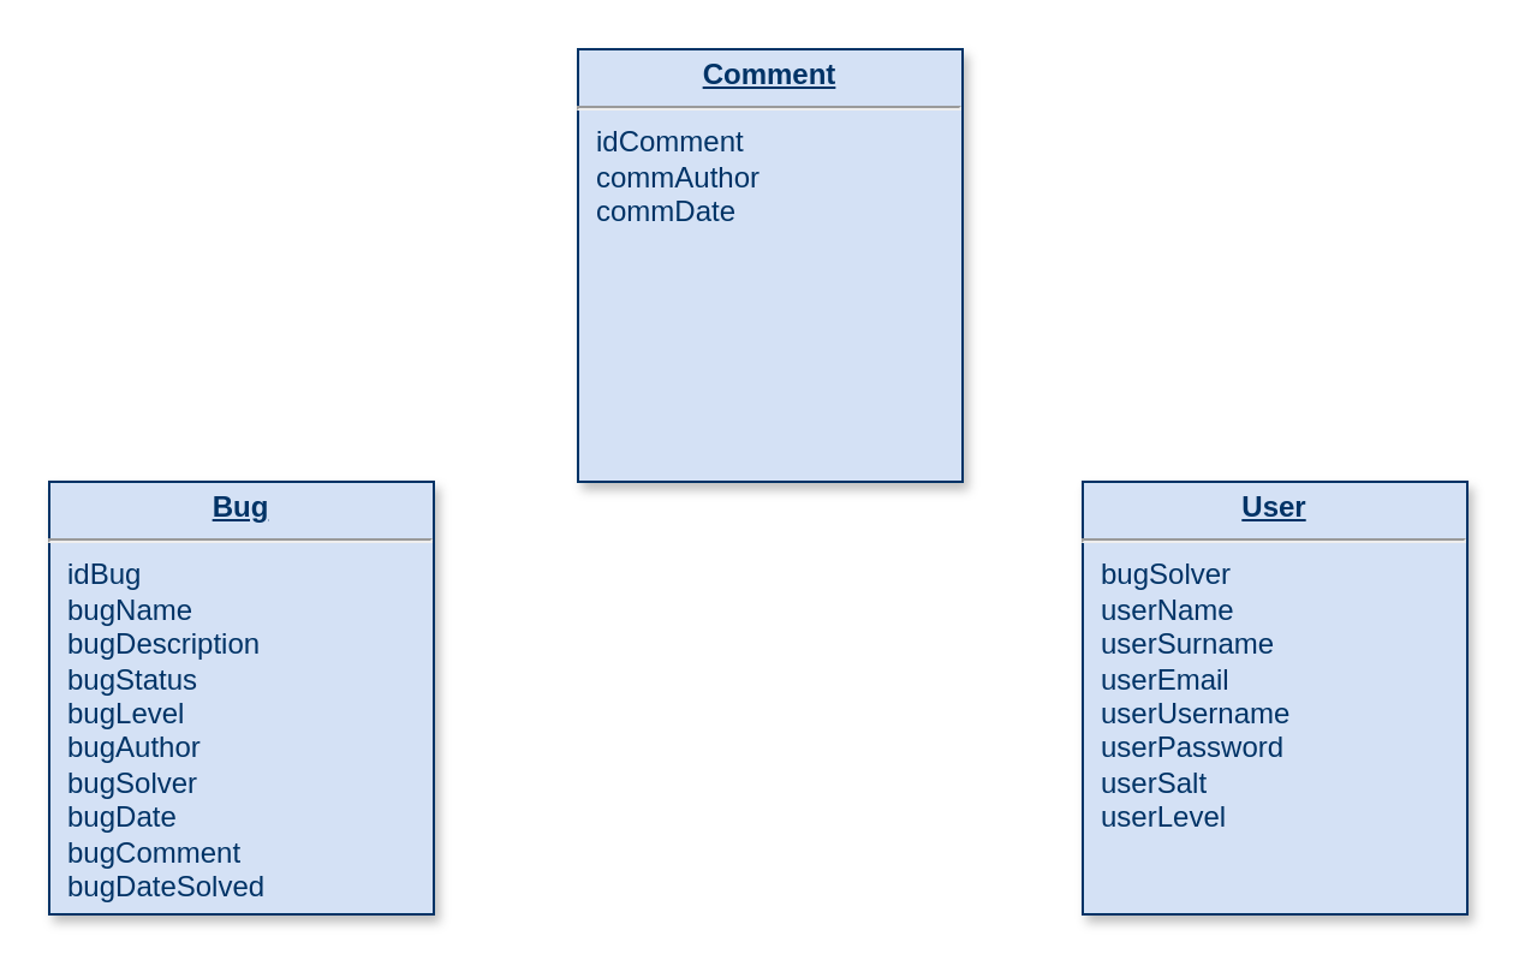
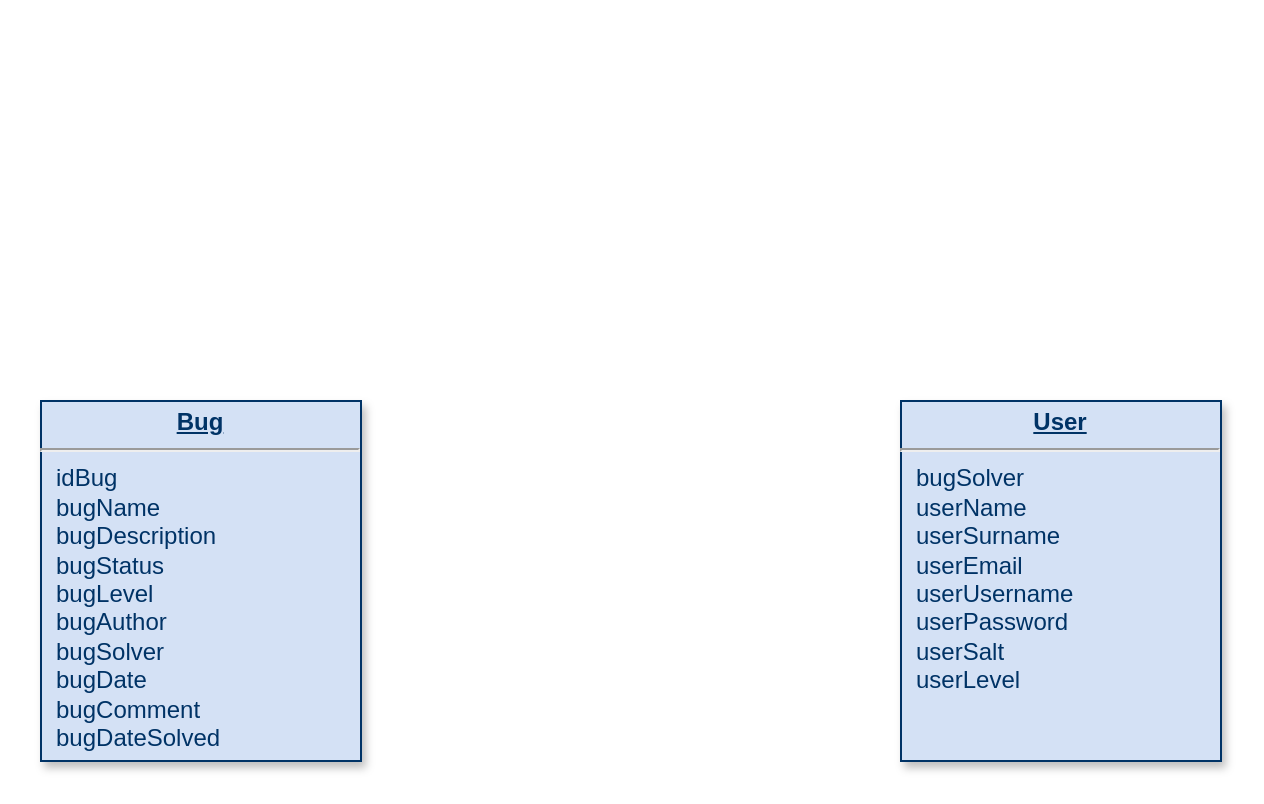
- <mxCell id="4" value="&lt;p style=&quot;margin: 0px ; margin-top: 4px ; text-align: center ; text-decoration: underline&quot;&gt;&lt;strong&gt;Comment&lt;br&gt;&lt;/strong&gt;&lt;/p&gt;&lt;hr&gt;&lt;p style=&quot;margin: 0px ; margin-left: 8px&quot;&gt;idComment&lt;br&gt;&lt;/p&gt;&lt;p style=&quot;margin: 0px ; margin-left: 8px&quot;&gt;commAuthor&lt;br&gt;&lt;/p&gt;&lt;p style=&quot;margin: 0px ; margin-left: 8px&quot;&gt;commDate&lt;br&gt;&lt;/p&gt;&lt;p style=&quot;margin: 0px ; margin-left: 8px&quot;&gt;&lt;br&gt;&lt;/p&gt;" style="verticalAlign=top;align=left;overflow=fill;fontSize=12;fontFamily=Helvetica;html=1;strokeColor=#003366;shadow=1;fillColor=#D4E1F5;fontColor=#003366" parent="1" vertex="1"><mxGeometry x="240" y="20" width="160" height="180" as="geometry" /></mxCell>
